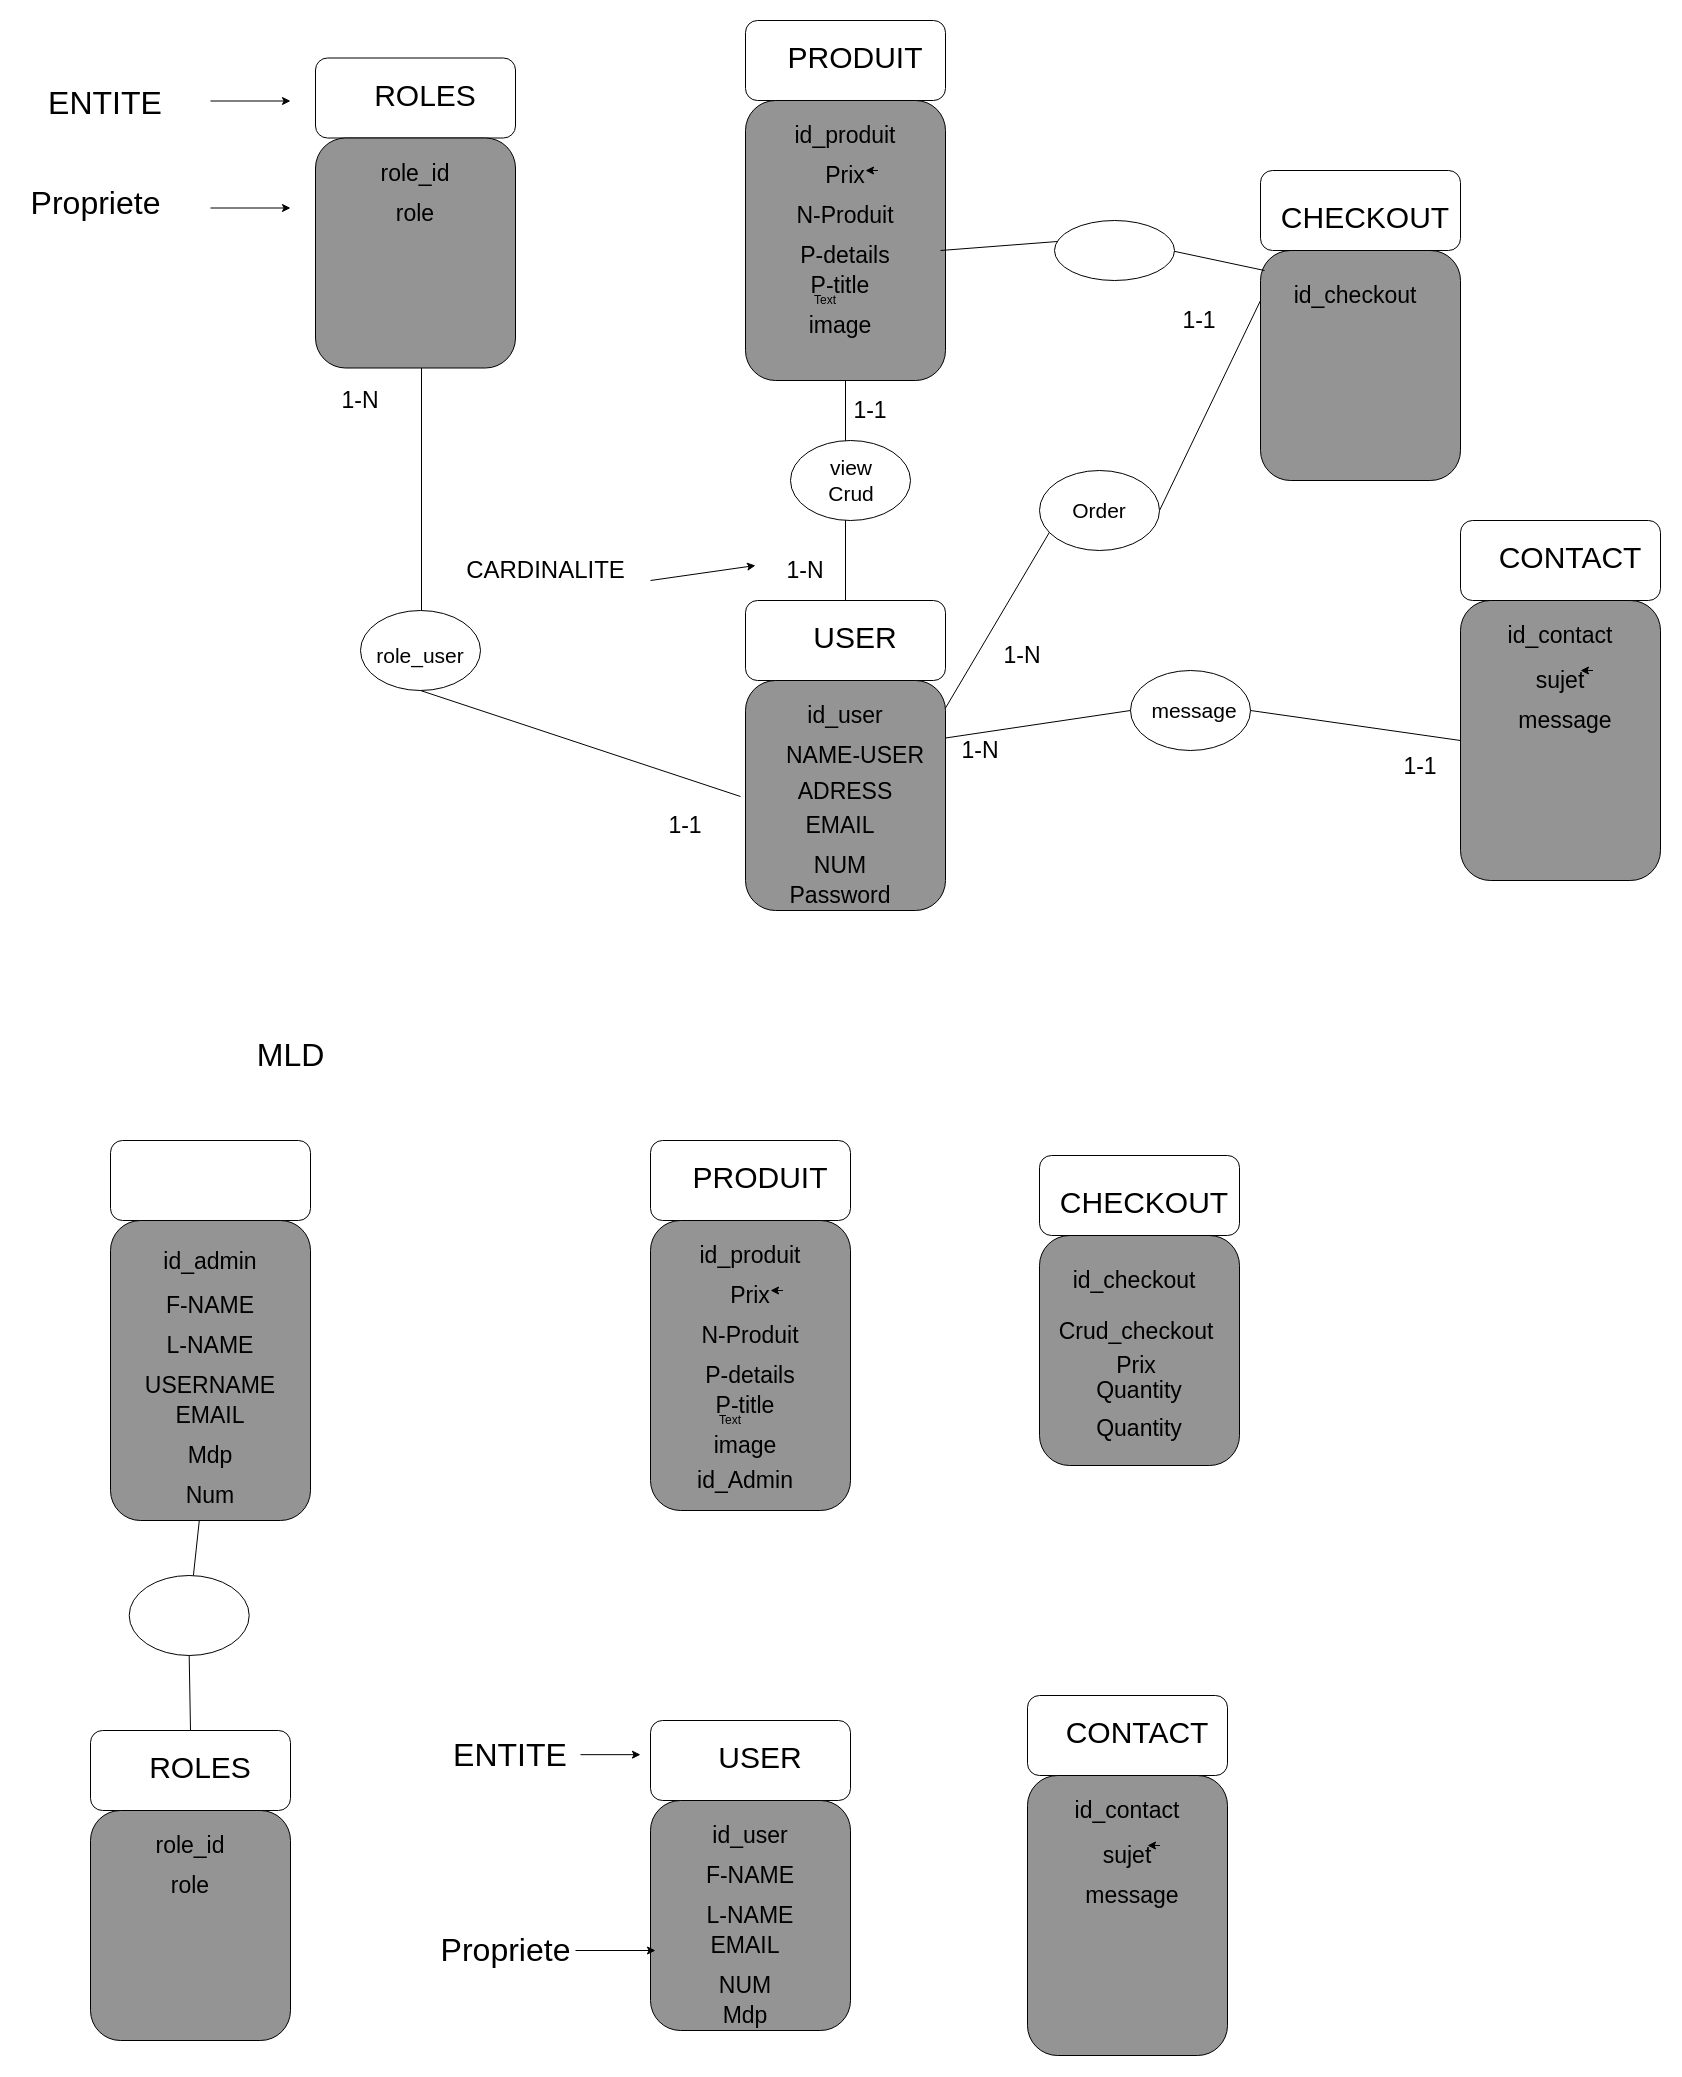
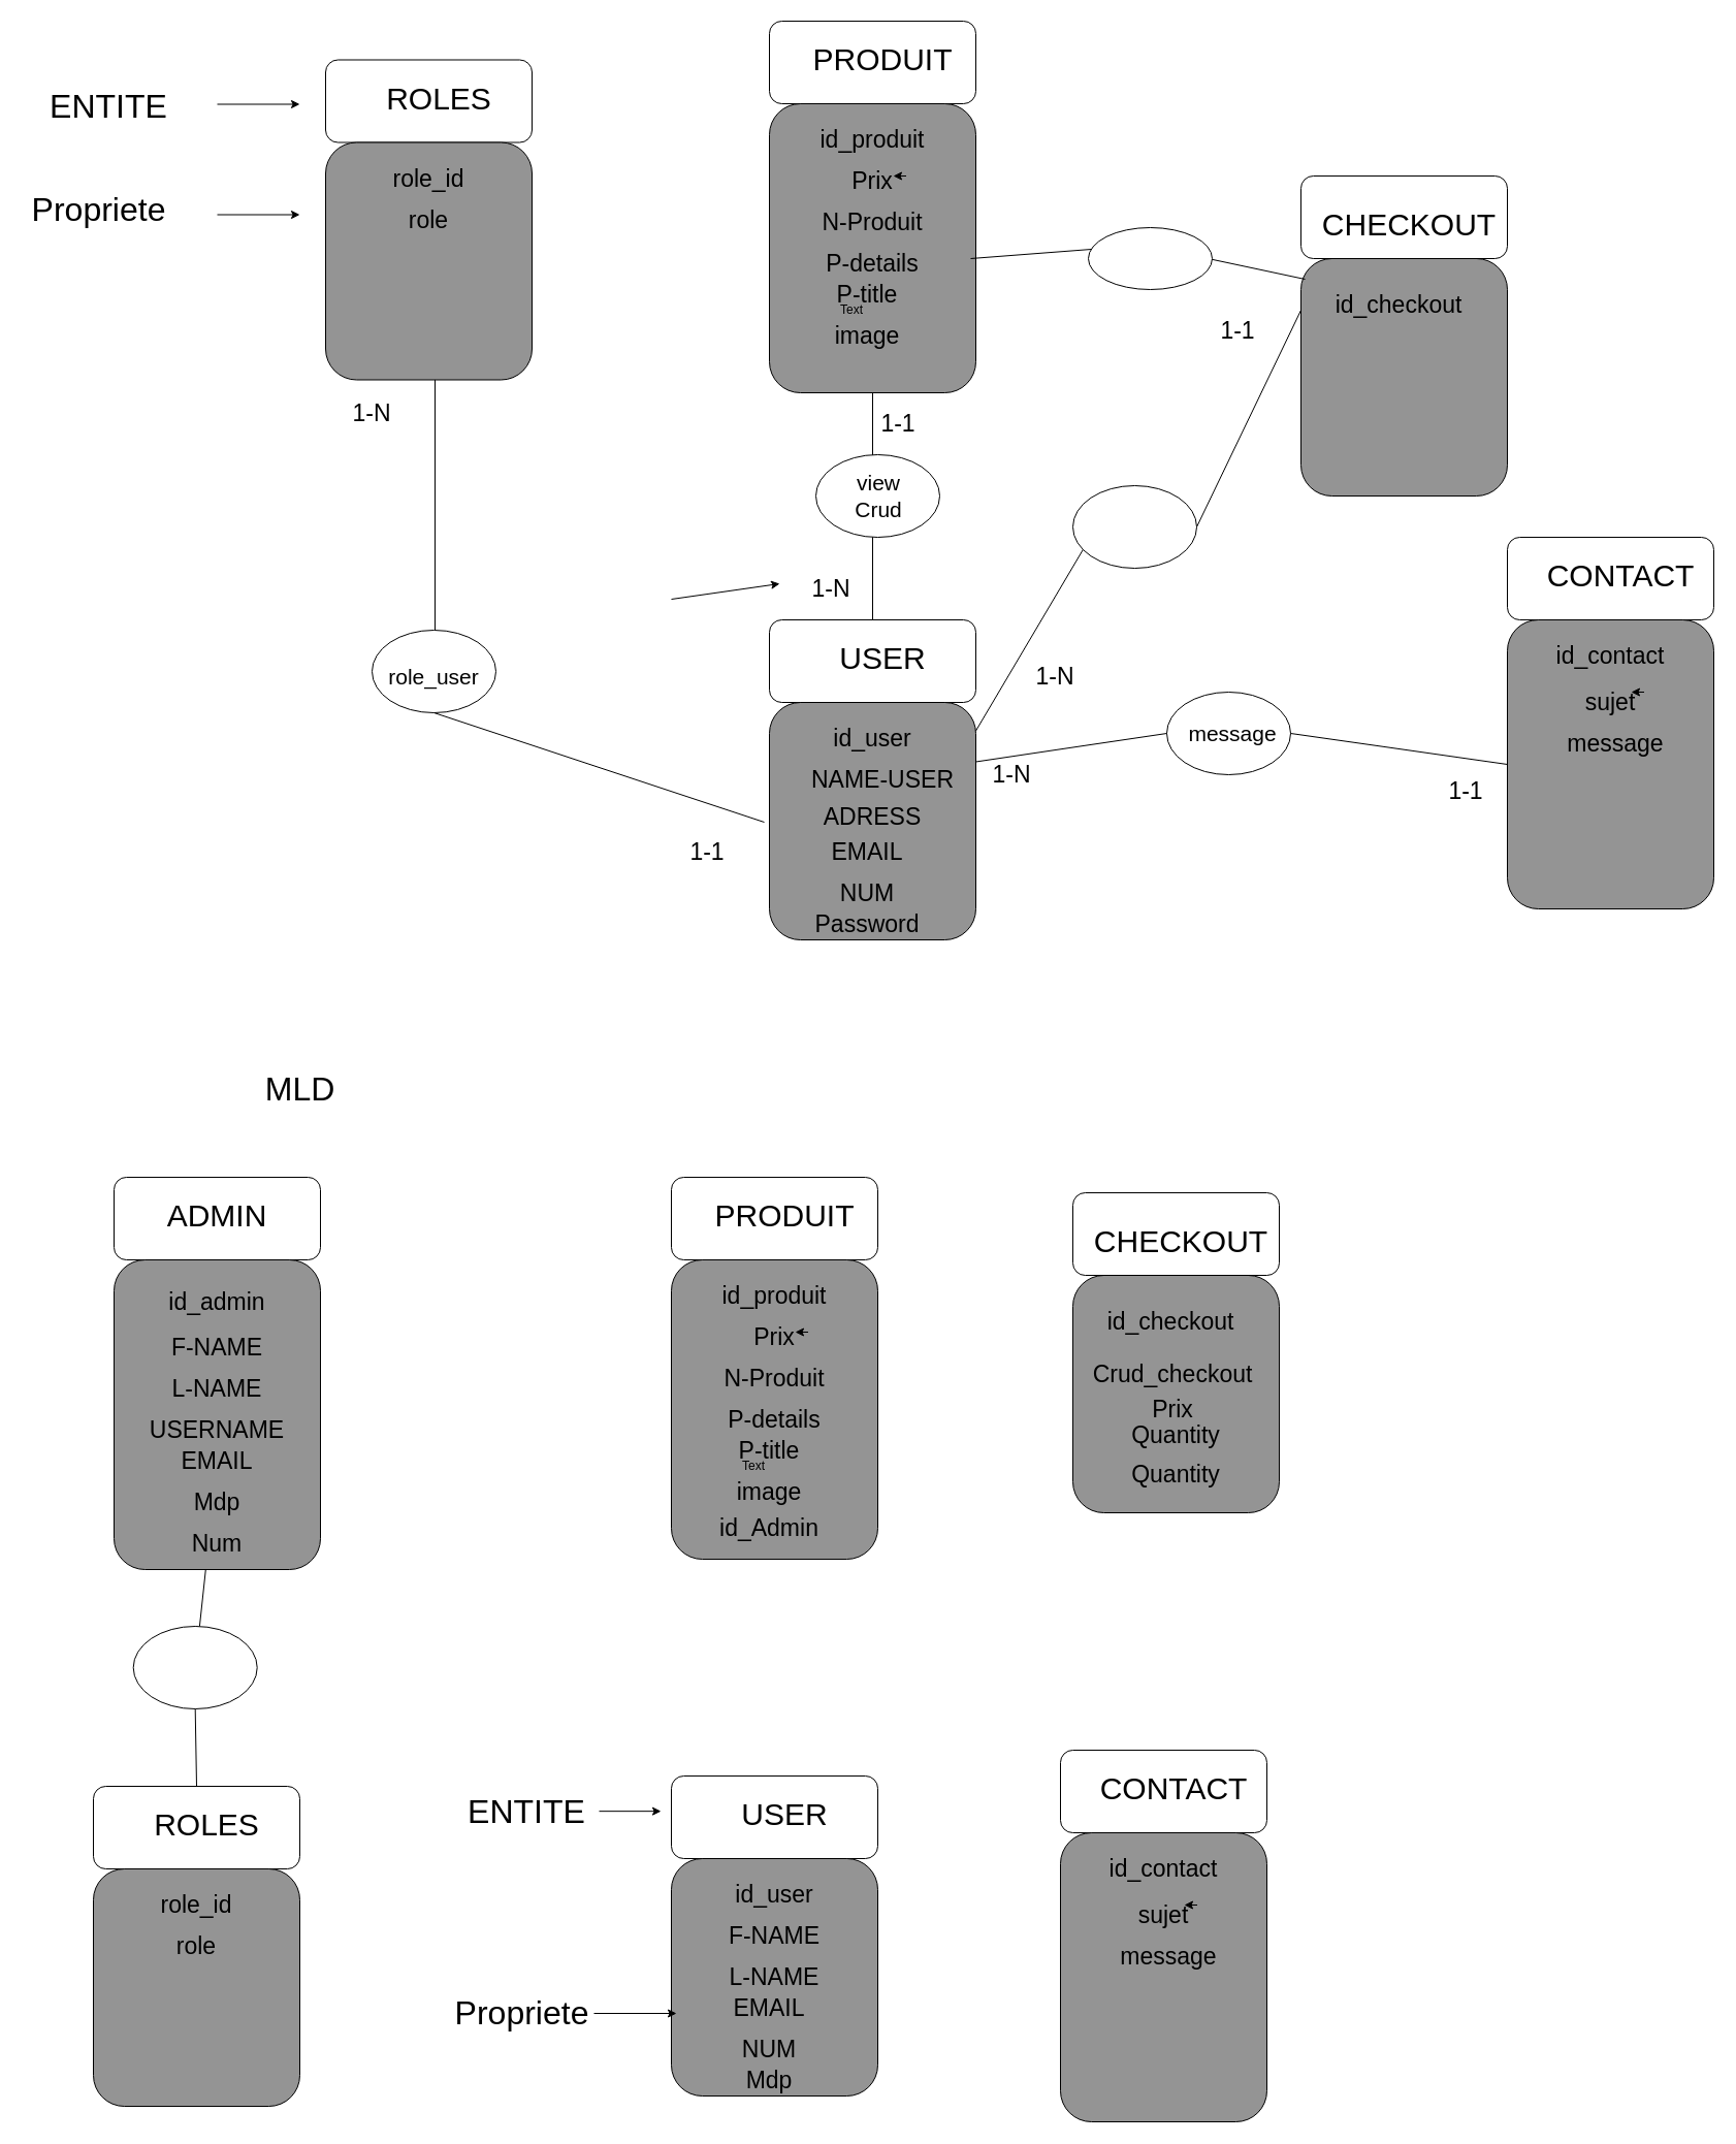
- <mxCell id="116" value="&lt;span style=&quot;font-size: 21px&quot;&gt;Order&lt;/span&gt;" style="text;html=1;strokeColor=none;fillColor=none;align=center;verticalAlign=middle;whiteSpace=wrap;rounded=0;" vertex="1" parent="1"><mxGeometry x="1079" y="500" width="40" height="20" as="geometry" /></mxCell>
- <mxCell id="74" value="&lt;font style=&quot;font-size: 24px&quot;&gt;CARDINALITE&lt;/font&gt;" style="text;html=1;align=center;verticalAlign=middle;resizable=0;points=[];autosize=1;strokeColor=none;" parent="1" vertex="1"><mxGeometry x="460" y="560" width="170" height="20" as="geometry" /></mxCell>
+ <mxCell id="5" value="&lt;p style=&quot;line-height: 150%&quot;&gt;&lt;font style=&quot;font-size: 30px&quot;&gt;ADMIN&lt;/font&gt;&lt;/p&gt;" style="text;html=1;strokeColor=none;fillColor=none;align=center;verticalAlign=middle;whiteSpace=wrap;rounded=0;opacity=0;strokeWidth=12;" parent="1" vertex="1"><mxGeometry x="140" y="1150" width="140" height="60" as="geometry" /></mxCell>
